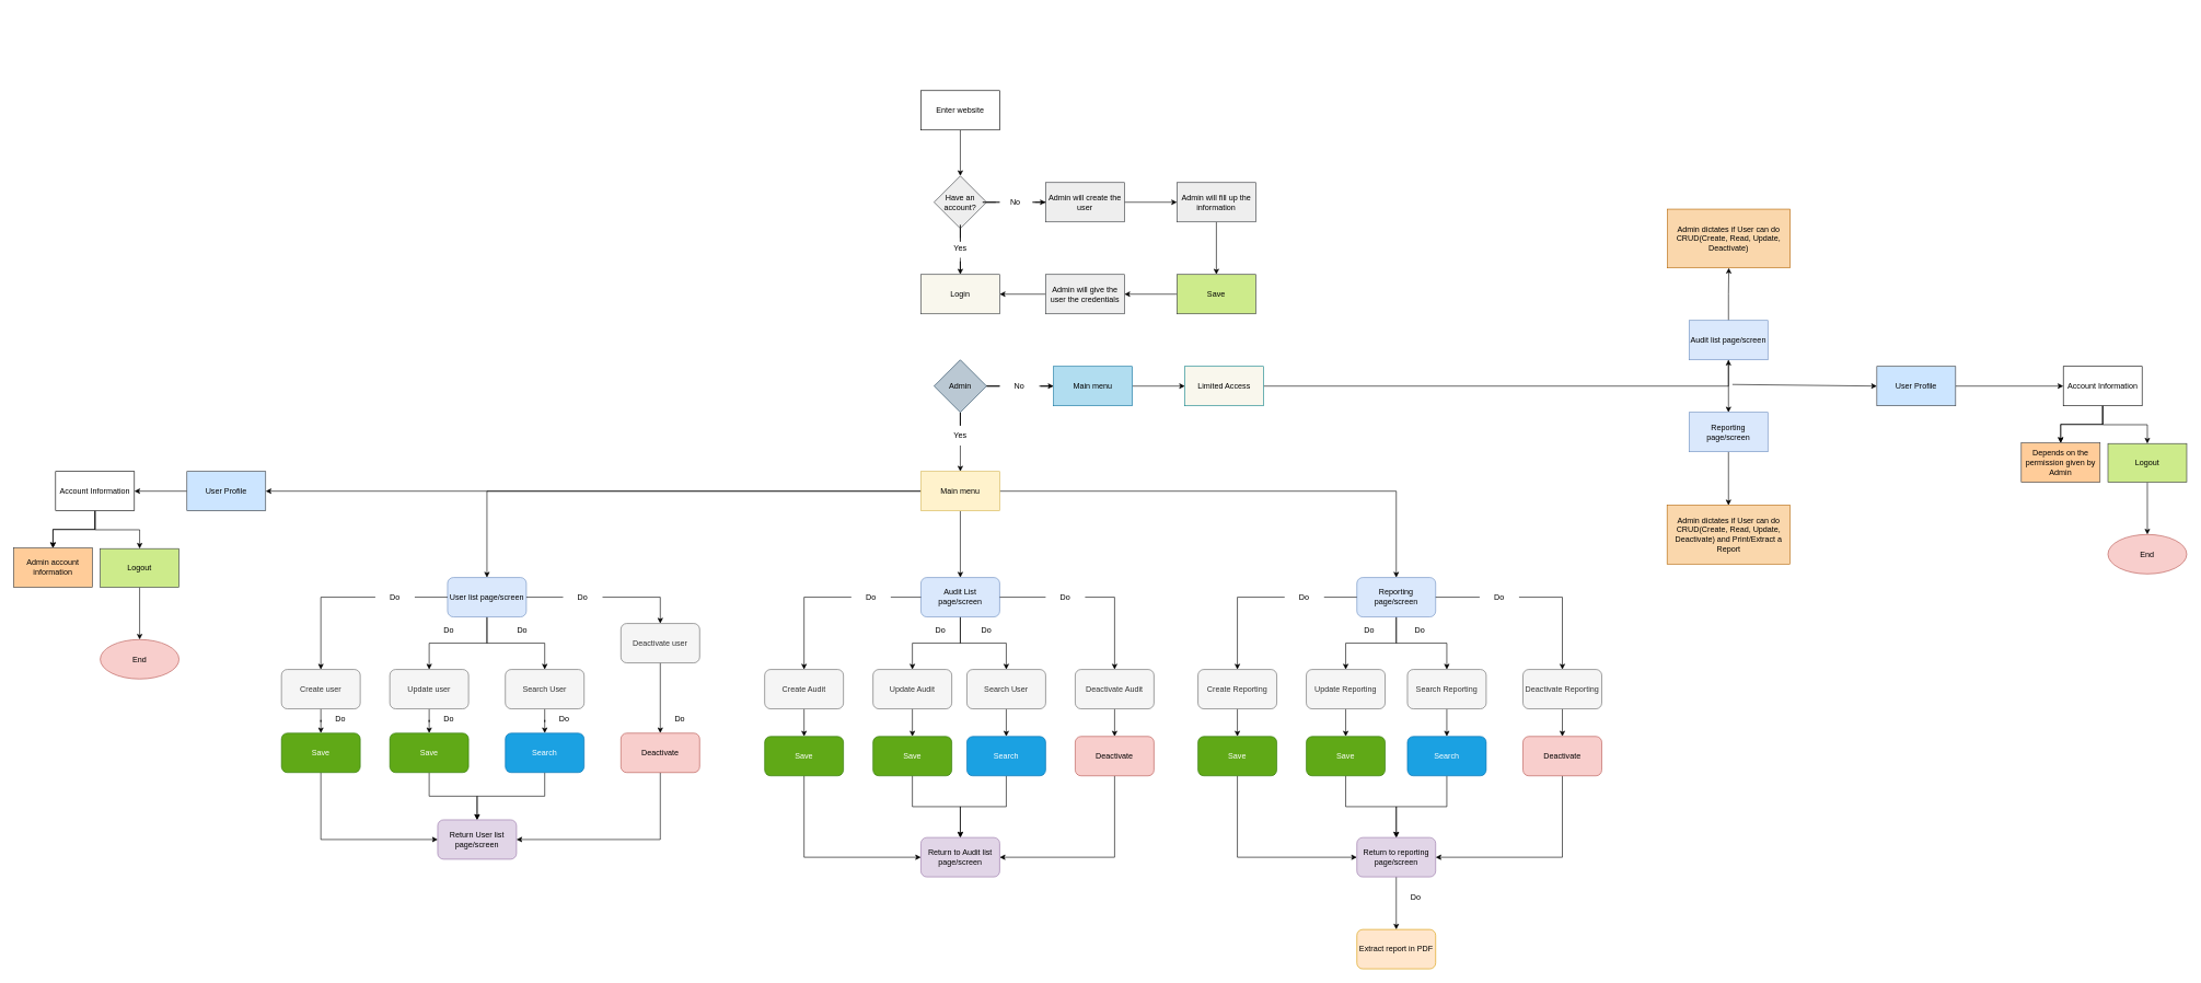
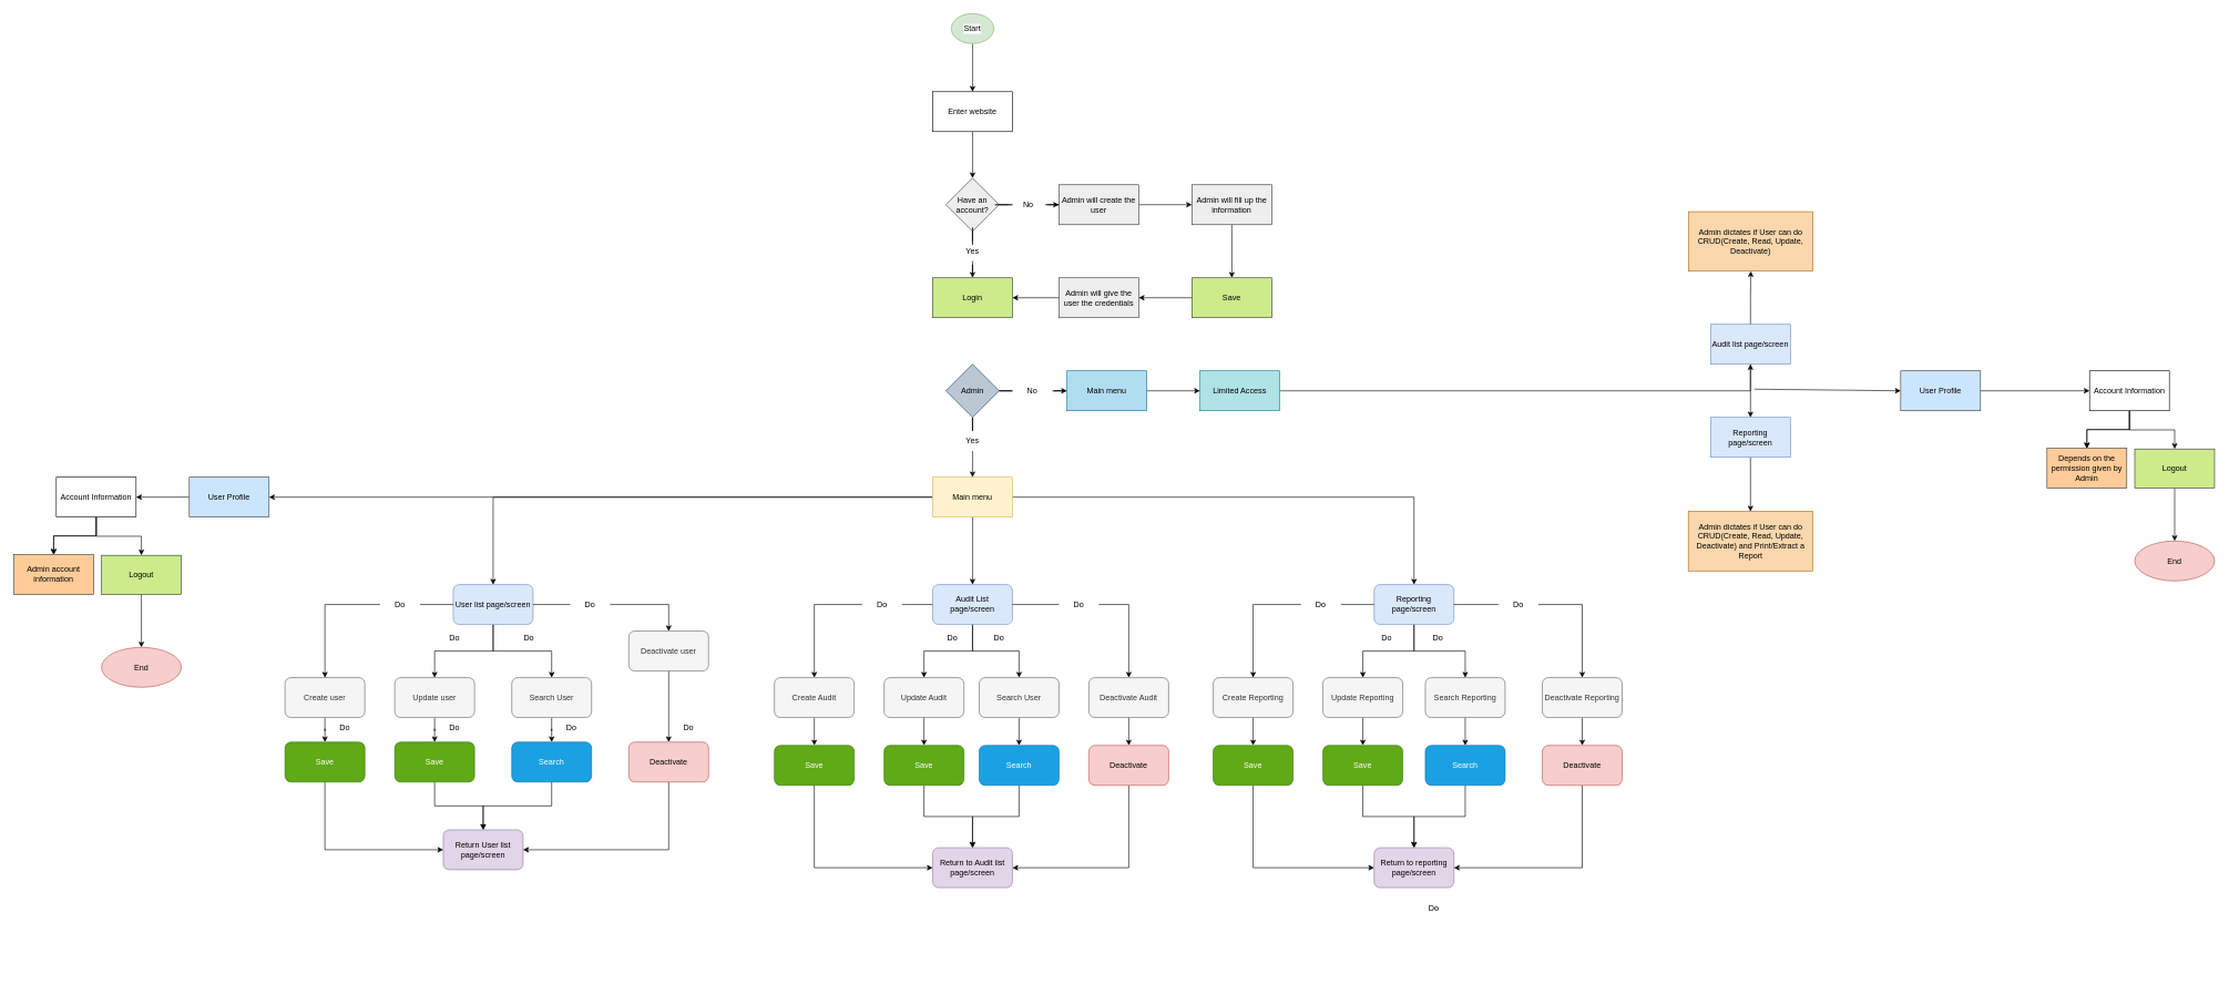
+ <mxCell id="3" value="Start" style="ellipse;whiteSpace=wrap;html=1;labelBackgroundColor=default;fillColor=#d5e8d4;strokeColor=#82b366;" vertex="1" parent="1"><mxGeometry x="1430" y="20" width="64" height="45" as="geometry" /></mxCell>
+ <mxCell id="2" value="" style="edgeStyle=orthogonalEdgeStyle;rounded=0;orthogonalLoop=1;jettySize=auto;html=1;" edge="1" parent="1" source="3" target="5"><mxGeometry relative="1" as="geometry" /></mxCell>
- <mxCell id="17" value="&lt;div&gt;Login&lt;/div&gt;" style="whiteSpace=wrap;html=1;fillColor=#f9f7ed;strokeColor=#36393d;" vertex="1" parent="1"><mxGeometry x="1402" y="417.5" width="120" height="60" as="geometry" /></mxCell>
+ <mxCell id="17" value="&lt;div&gt;Login&lt;/div&gt;" style="whiteSpace=wrap;html=1;fillColor=#cdeb8b;strokeColor=#36393d;" vertex="1" parent="1"><mxGeometry x="1402" y="417.5" width="120" height="60" as="geometry" /></mxCell>
- <mxCell id="120" value="Limited Access" style="whiteSpace=wrap;html=1;fillColor=#f9f7ed;strokeColor=#0e8088;" vertex="1" parent="1"><mxGeometry x="1804" y="557.5" width="120" height="60" as="geometry" /></mxCell>
+ <mxCell id="120" value="Limited Access" style="whiteSpace=wrap;html=1;fillColor=#b0e3e6;strokeColor=#0e8088;" vertex="1" parent="1"><mxGeometry x="1804" y="557.5" width="120" height="60" as="geometry" /></mxCell>
- <mxCell id="105" value="" style="edgeStyle=orthogonalEdgeStyle;rounded=0;orthogonalLoop=1;jettySize=auto;html=1;" edge="1" parent="1" source="106" target="117"><mxGeometry relative="1" as="geometry" /></mxCell>
- <mxCell id="117" value="Extract report in PDF" style="whiteSpace=wrap;html=1;rounded=1;fillColor=#ffe6cc;strokeColor=#d79b00;" vertex="1" parent="1"><mxGeometry x="2066" y="1415" width="120" height="60" as="geometry" /></mxCell>
